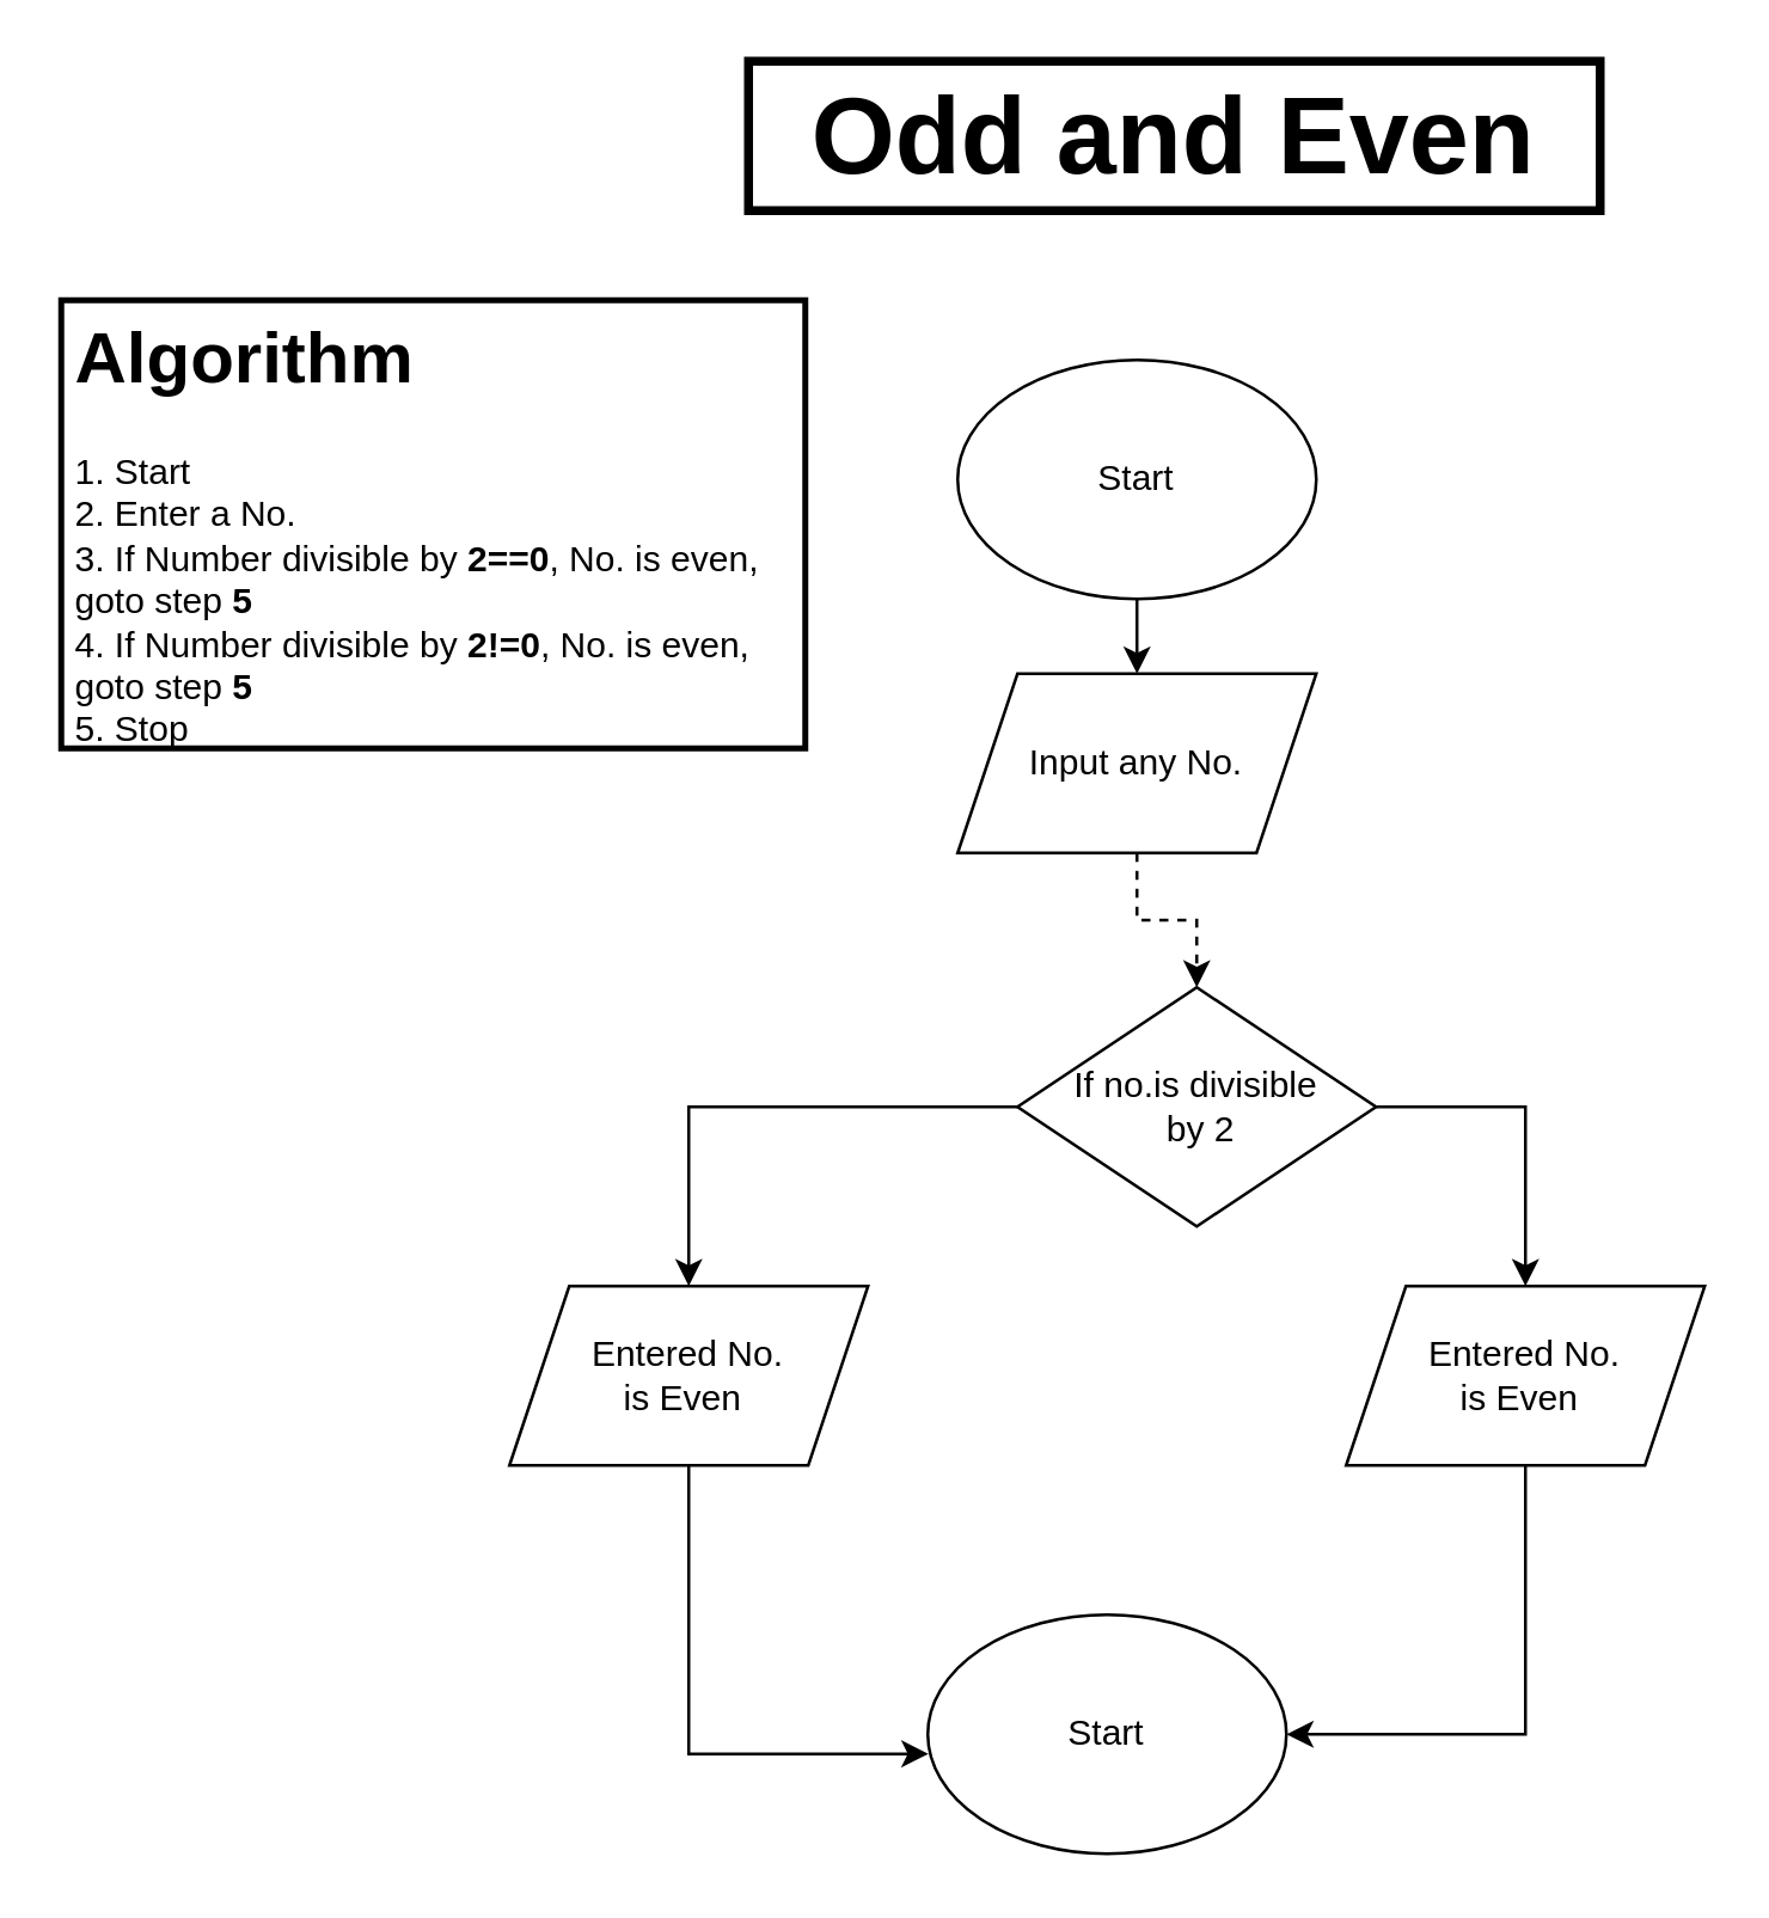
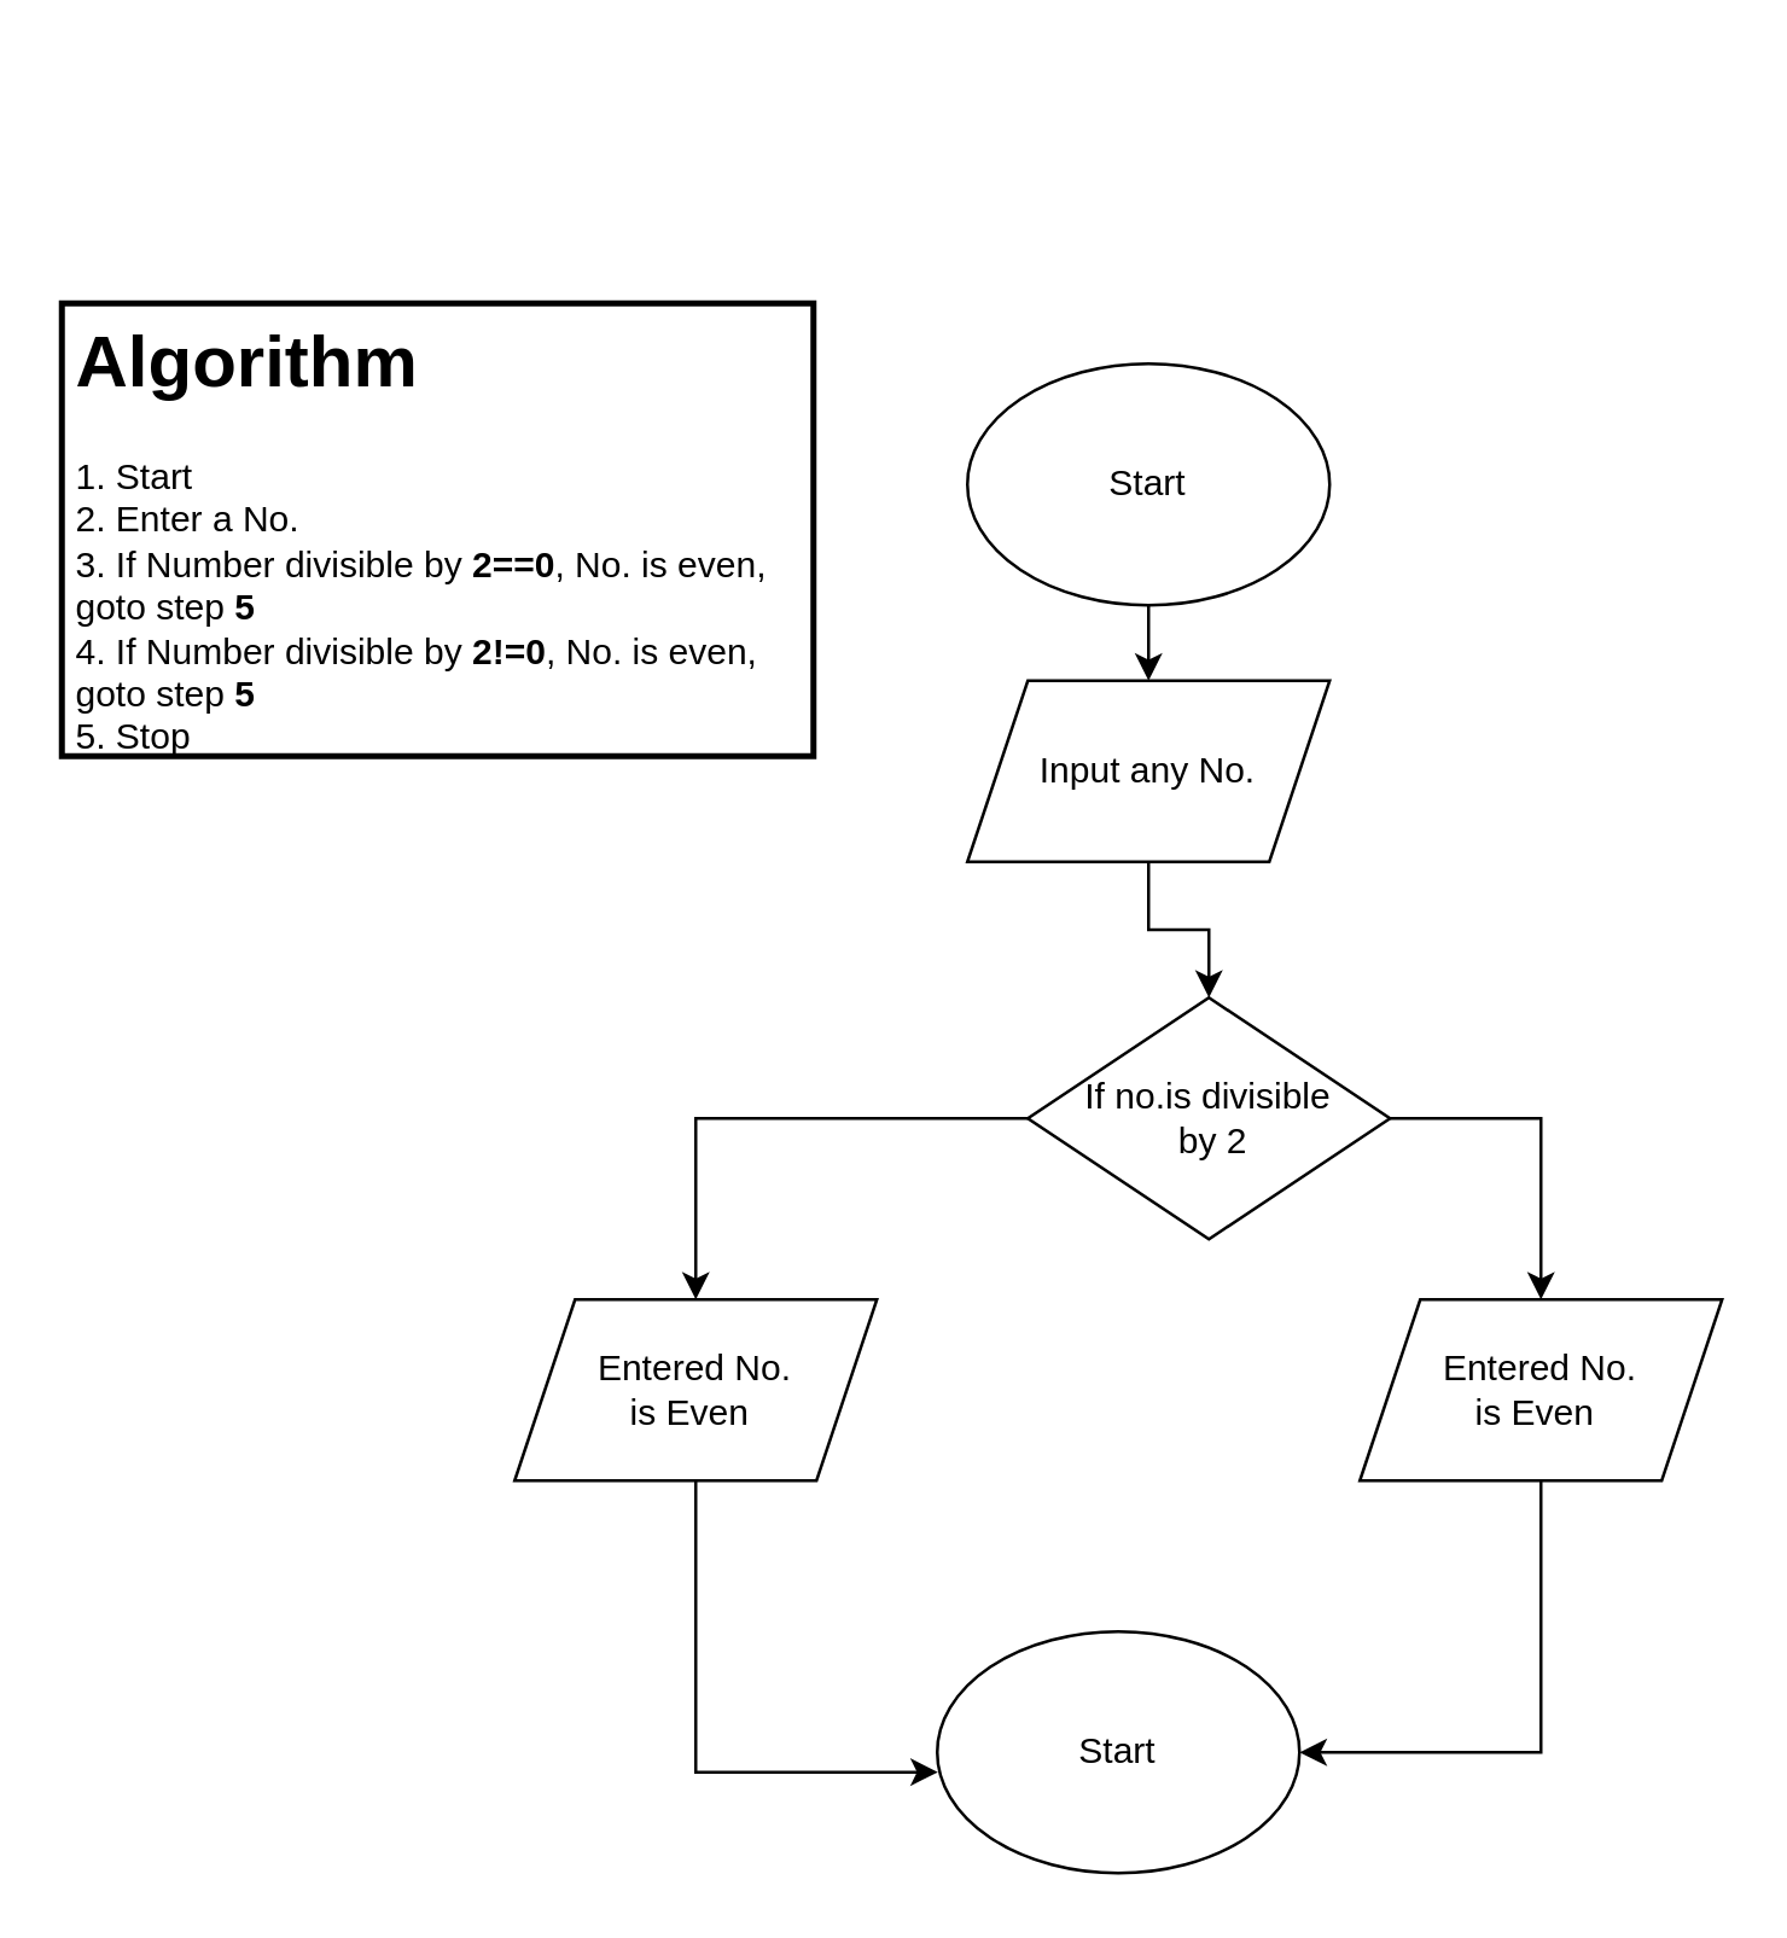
- <mxCell id="4" value="&lt;font style=&quot;font-size: 36px&quot;&gt;Odd and Even&lt;/font&gt;" style="text;html=1;align=center;verticalAlign=middle;whiteSpace=wrap;rounded=0;fontStyle=1;strokeWidth=3;strokeColor=#000000;fillColor=#FFFFFF;" parent="1" vertex="1"><mxGeometry x="250" y="20" width="285" height="50" as="geometry" /></mxCell>
- <mxCell id="5" style="edgeStyle=orthogonalEdgeStyle;rounded=0;orthogonalLoop=1;jettySize=auto;html=1;exitX=0.5;exitY=1;exitDx=0;exitDy=0;entryX=0.5;entryY=0;entryDx=0;entryDy=0;dashed=1;" parent="1" source="6" target="9" edge="1"><mxGeometry relative="1" as="geometry" /></mxCell>
+ <mxCell id="5" style="edgeStyle=orthogonalEdgeStyle;rounded=0;orthogonalLoop=1;jettySize=auto;html=1;exitX=0.5;exitY=1;exitDx=0;exitDy=0;entryX=0.5;entryY=0;entryDx=0;entryDy=0;" parent="1" source="6" target="9" edge="1"><mxGeometry relative="1" as="geometry" /></mxCell>
